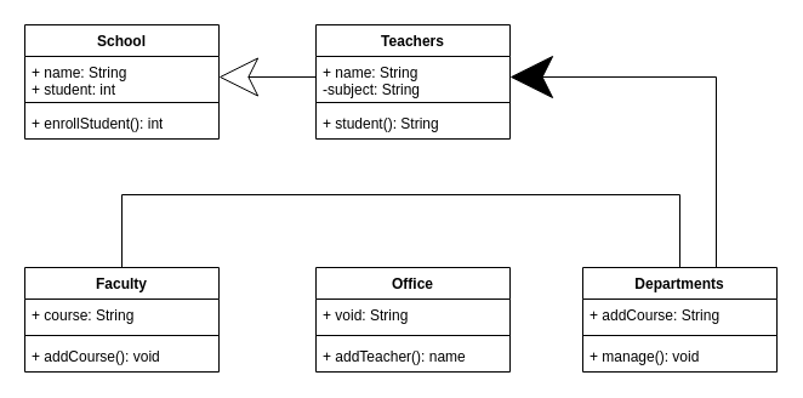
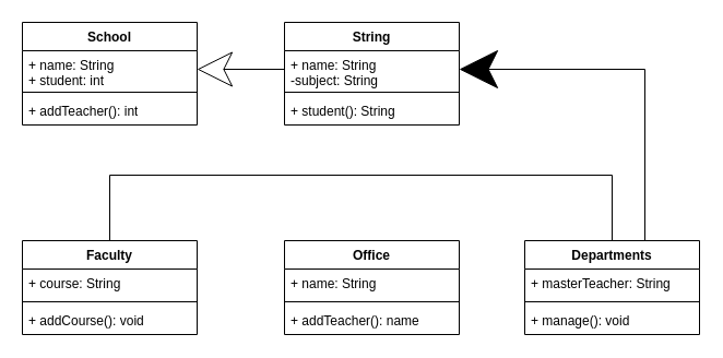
- <mxCell id="11" value="Teachers" style="swimlane;fontStyle=1;align=center;verticalAlign=top;childLayout=stackLayout;horizontal=1;startSize=26;horizontalStack=0;resizeParent=1;resizeParentMax=0;resizeLast=0;collapsible=1;marginBottom=0;whiteSpace=wrap;html=1;" vertex="1" parent="1"><mxGeometry x="260" y="20" width="160" height="94" as="geometry" /></mxCell>
+ <mxCell id="11" value="String" style="swimlane;fontStyle=1;align=center;verticalAlign=top;childLayout=stackLayout;horizontal=1;startSize=26;horizontalStack=0;resizeParent=1;resizeParentMax=0;resizeLast=0;collapsible=1;marginBottom=0;whiteSpace=wrap;html=1;" vertex="1" parent="1"><mxGeometry x="260" y="20" width="160" height="94" as="geometry" /></mxCell>
- <mxCell id="5" value="+ enrollStudent(): int" style="text;strokeColor=none;fillColor=none;align=left;verticalAlign=top;spacingLeft=4;spacingRight=4;overflow=hidden;rotatable=0;points=[[0,0.5],[1,0.5]];portConstraint=eastwest;whiteSpace=wrap;html=1;" vertex="1" parent="2"><mxGeometry y="68" width="160" height="26" as="geometry" /></mxCell>
+ <mxCell id="5" value="+ addTeacher(): int" style="text;strokeColor=none;fillColor=none;align=left;verticalAlign=top;spacingLeft=4;spacingRight=4;overflow=hidden;rotatable=0;points=[[0,0.5],[1,0.5]];portConstraint=eastwest;whiteSpace=wrap;html=1;" vertex="1" parent="2"><mxGeometry y="68" width="160" height="26" as="geometry" /></mxCell>
- <mxCell id="21" value="+ void: String" style="text;strokeColor=none;fillColor=none;align=left;verticalAlign=top;spacingLeft=4;spacingRight=4;overflow=hidden;rotatable=0;points=[[0,0.5],[1,0.5]];portConstraint=eastwest;whiteSpace=wrap;html=1;" vertex="1" parent="20"><mxGeometry y="26" width="160" height="26" as="geometry" /></mxCell>
+ <mxCell id="21" value="+ name: String" style="text;strokeColor=none;fillColor=none;align=left;verticalAlign=top;spacingLeft=4;spacingRight=4;overflow=hidden;rotatable=0;points=[[0,0.5],[1,0.5]];portConstraint=eastwest;whiteSpace=wrap;html=1;" vertex="1" parent="20"><mxGeometry y="26" width="160" height="26" as="geometry" /></mxCell>
- <mxCell id="8" value="+ addCourse: String" style="text;strokeColor=none;fillColor=none;align=left;verticalAlign=top;spacingLeft=4;spacingRight=4;overflow=hidden;rotatable=0;points=[[0,0.5],[1,0.5]];portConstraint=eastwest;whiteSpace=wrap;html=1;" vertex="1" parent="7"><mxGeometry y="26" width="160" height="26" as="geometry" /></mxCell>
+ <mxCell id="8" value="+ masterTeacher: String" style="text;strokeColor=none;fillColor=none;align=left;verticalAlign=top;spacingLeft=4;spacingRight=4;overflow=hidden;rotatable=0;points=[[0,0.5],[1,0.5]];portConstraint=eastwest;whiteSpace=wrap;html=1;" vertex="1" parent="7"><mxGeometry y="26" width="160" height="26" as="geometry" /></mxCell>
